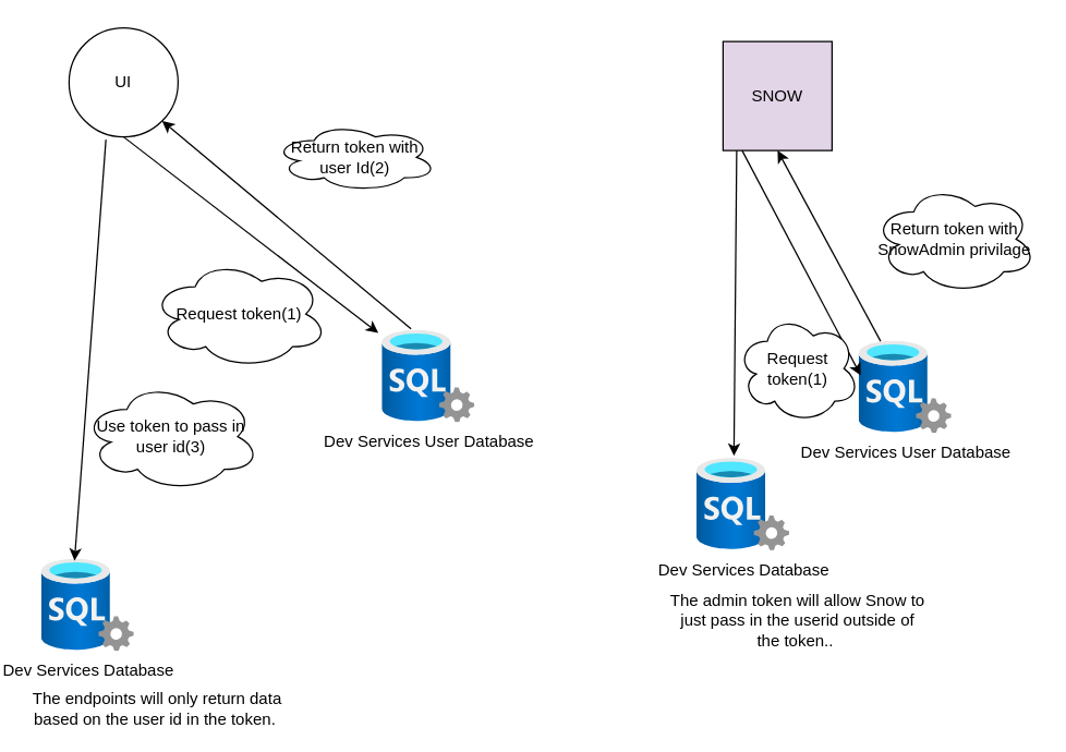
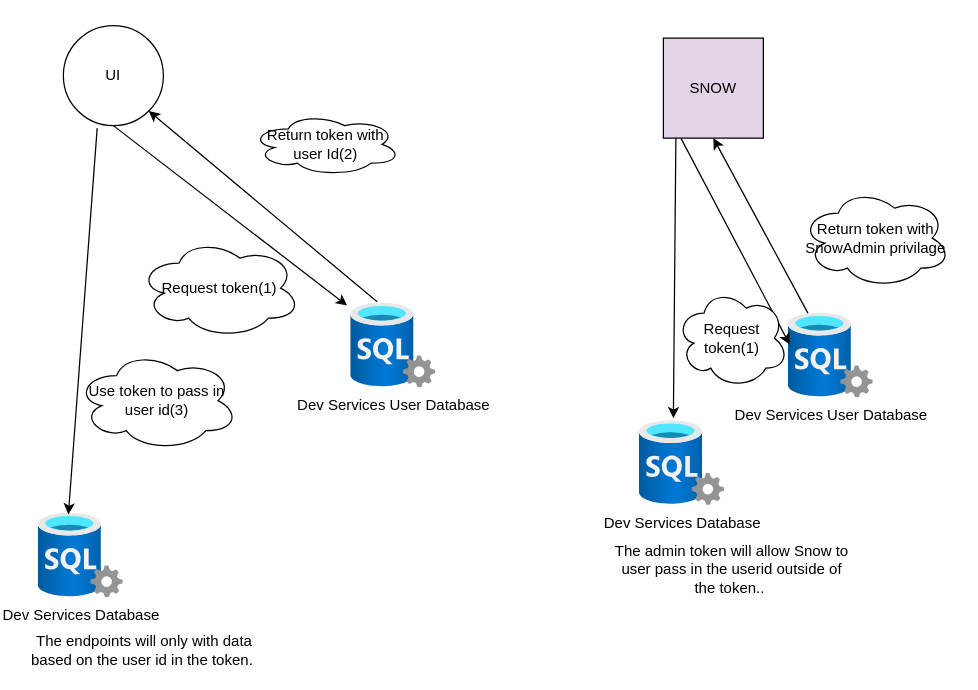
- <mxCell id="14" value="Return token with SnowAdmin privilage" style="ellipse;shape=cloud;whiteSpace=wrap;html=1;" vertex="1" parent="1"><mxGeometry x="640" y="135" width="120" height="80" as="geometry" /></mxCell>
+ <mxCell id="14" value="Return token with SnowAdmin privilage" style="ellipse;shape=cloud;whiteSpace=wrap;html=1;" vertex="1" parent="1"><mxGeometry x="640" y="150" width="120" height="80" as="geometry" /></mxCell>
- <mxCell id="20" value="The admin token will allow Snow to just pass in the userid outside of the token..&amp;nbsp;" style="text;html=1;strokeColor=none;fillColor=none;align=center;verticalAlign=middle;whiteSpace=wrap;rounded=0;" vertex="1" parent="1"><mxGeometry x="490" y="445" width="190" height="20" as="geometry" /></mxCell>
+ <mxCell id="20" value="The admin token will allow Snow to user pass in the userid outside of the token..&amp;nbsp;" style="text;html=1;strokeColor=none;fillColor=none;align=center;verticalAlign=middle;whiteSpace=wrap;rounded=0;" vertex="1" parent="1"><mxGeometry x="490" y="445" width="190" height="20" as="geometry" /></mxCell>
- <mxCell id="12" value="The endpoints will only return data based on the user id in the token.&amp;nbsp;" style="text;html=1;strokeColor=none;fillColor=none;align=center;verticalAlign=middle;whiteSpace=wrap;rounded=0;" parent="1" vertex="1"><mxGeometry x="20" y="510" width="190" height="20" as="geometry" /></mxCell>
+ <mxCell id="12" value="The endpoints will only with data based on the user id in the token.&amp;nbsp;" style="text;html=1;strokeColor=none;fillColor=none;align=center;verticalAlign=middle;whiteSpace=wrap;rounded=0;" parent="1" vertex="1"><mxGeometry x="20" y="510" width="190" height="20" as="geometry" /></mxCell>
